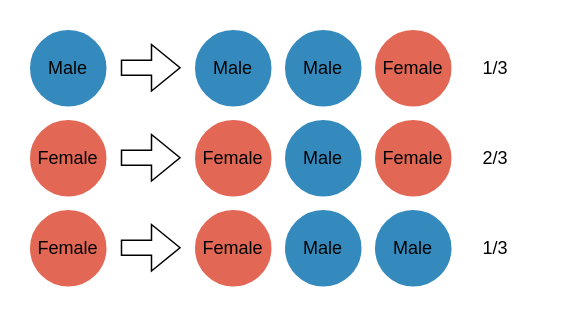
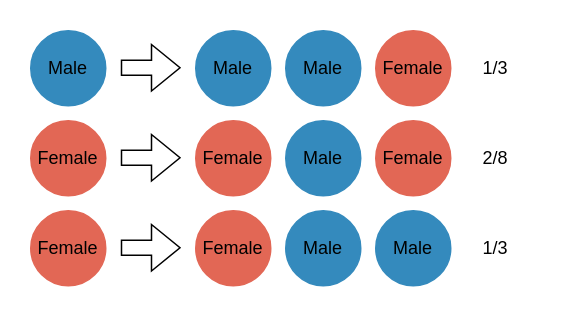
- <mxCell id="18" value="2/3" style="text;html=1;strokeColor=none;fillColor=none;align=center;verticalAlign=middle;whiteSpace=wrap;rounded=0;" vertex="1" parent="1"><mxGeometry x="300" y="90" width="60" height="30" as="geometry" /></mxCell>
+ <mxCell id="18" value="2/8" style="text;html=1;strokeColor=none;fillColor=none;align=center;verticalAlign=middle;whiteSpace=wrap;rounded=0;" vertex="1" parent="1"><mxGeometry x="300" y="90" width="60" height="30" as="geometry" /></mxCell>
